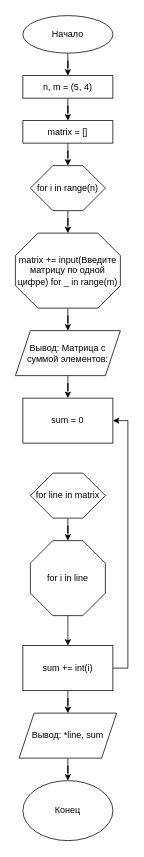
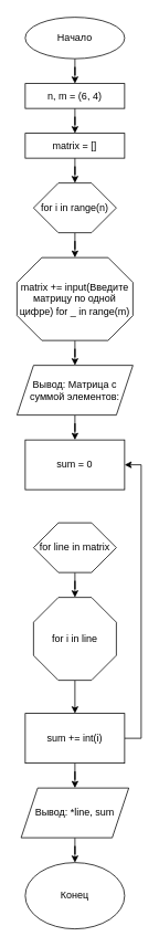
- <mxCell id="5" value="n, m = (5, 4)" style="rounded=0;whiteSpace=wrap;html=1;" vertex="1" parent="1"><mxGeometry x="30" y="100" width="120" height="30" as="geometry" /></mxCell>
+ <mxCell id="5" value="n, m = (6, 4)" style="rounded=0;whiteSpace=wrap;html=1;" vertex="1" parent="1"><mxGeometry x="30" y="100" width="120" height="30" as="geometry" /></mxCell>
